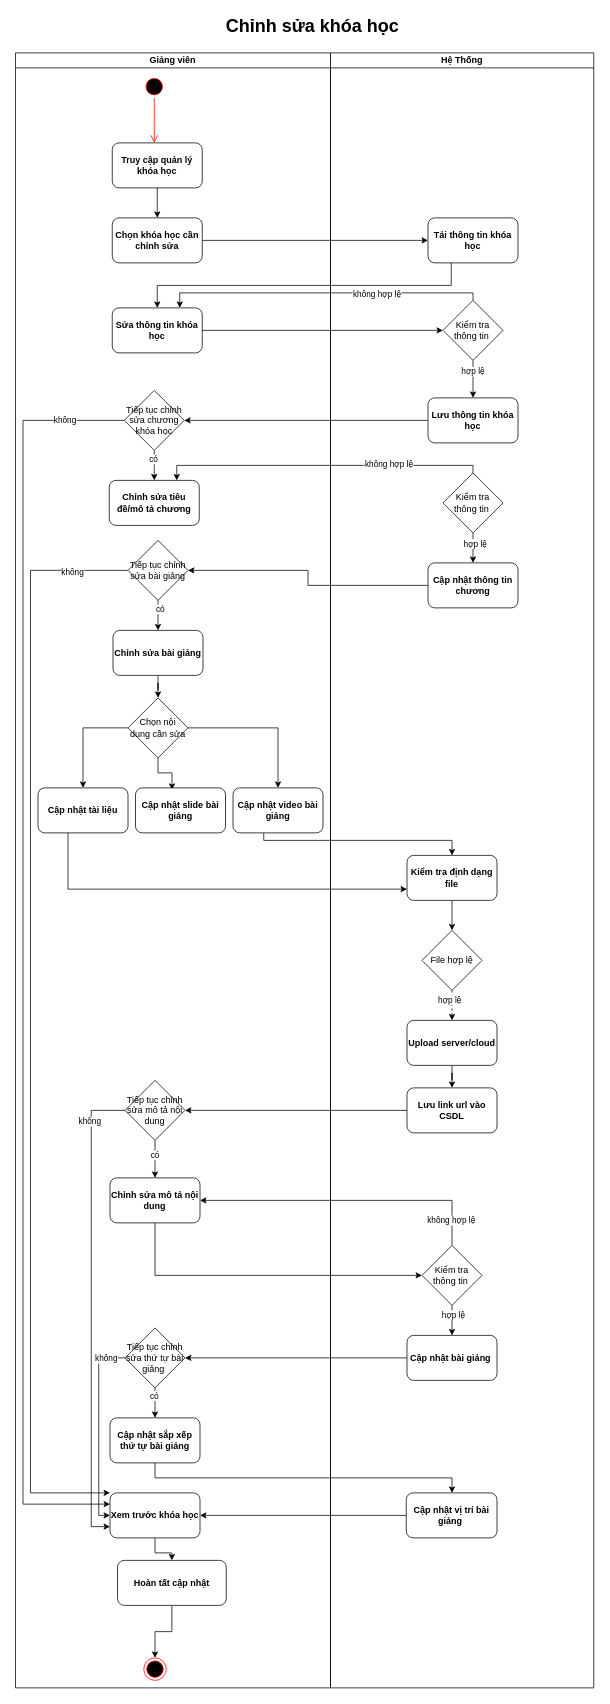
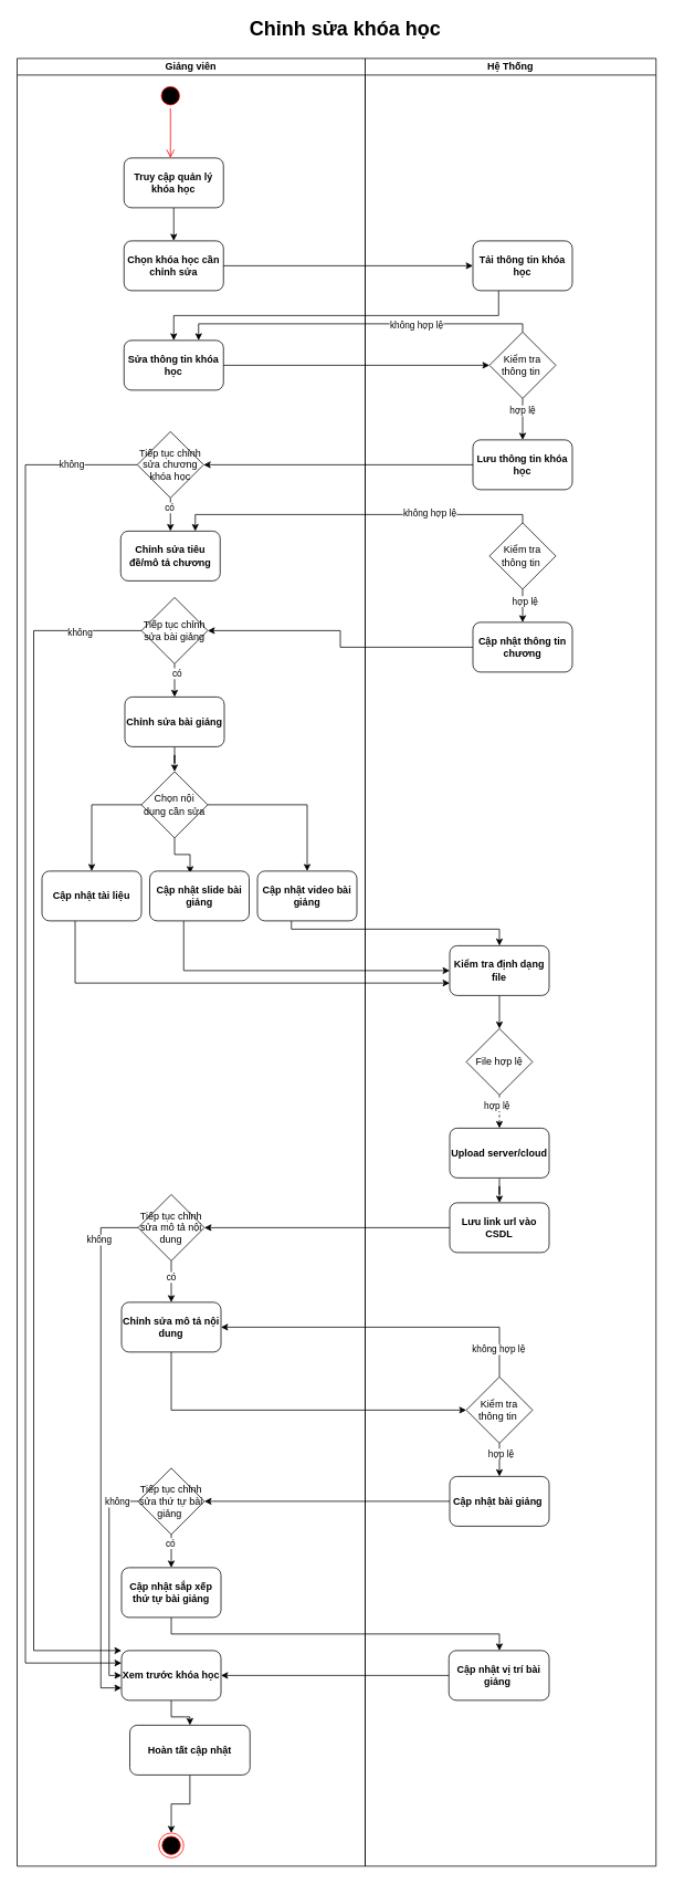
+ <mxCell id="31" style="edgeStyle=orthogonalEdgeStyle;rounded=0;orthogonalLoop=1;jettySize=auto;html=1;entryX=0;entryY=0.5;entryDx=0;entryDy=0;" edge="1" parent="2" source="36" target="45"><mxGeometry relative="1" as="geometry"><Array as="points"><mxPoint x="201" y="1100" /></Array></mxGeometry></mxCell>
